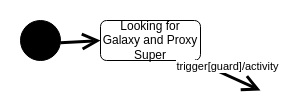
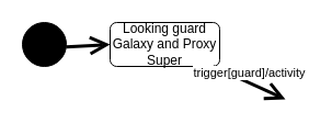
- <mxCell id="3" value="Looking for Galaxy and Proxy Super" style="shape=rect;rounded=1;html=1;whiteSpace=wrap;align=center;" vertex="1" parent="1"><mxGeometry x="100" y="20" width="100" height="40" as="geometry" /></mxCell>
+ <mxCell id="3" value="Looking guard Galaxy and Proxy Super" style="shape=rect;rounded=1;html=1;whiteSpace=wrap;align=center;" vertex="1" parent="1"><mxGeometry x="100" y="20" width="100" height="40" as="geometry" /></mxCell>
